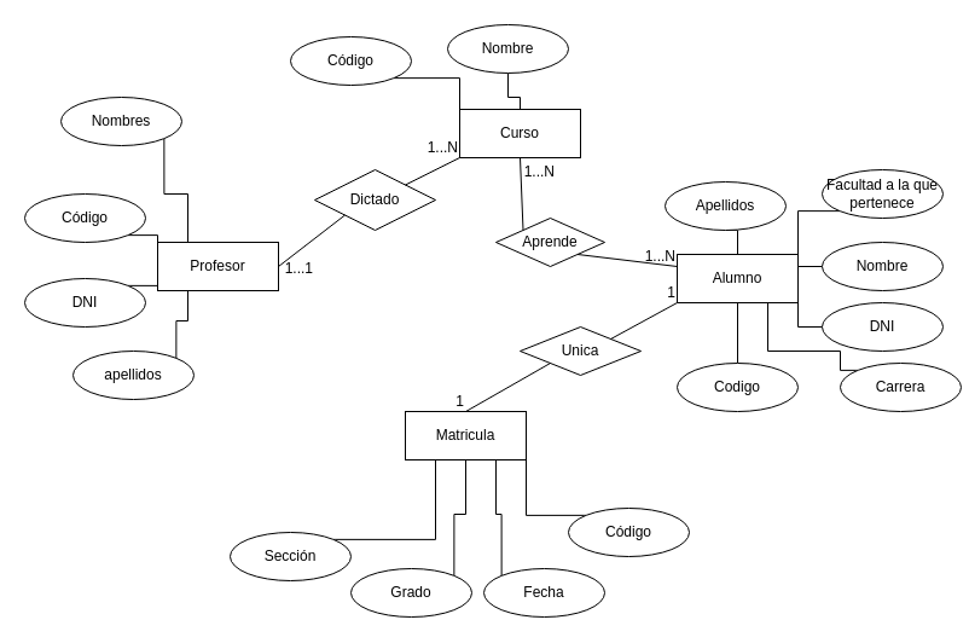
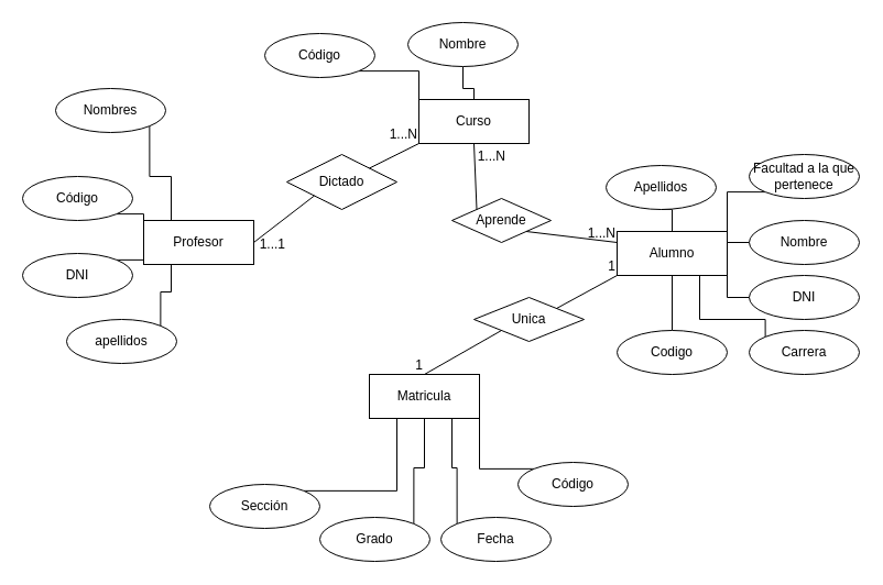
- <mxCell id="27" value="Carrera" style="ellipse;whiteSpace=wrap;html=1;align=center;" vertex="1" parent="1"><mxGeometry x="695" y="300" width="100" height="40" as="geometry" /></mxCell>
+ <mxCell id="27" value="Carrera" style="ellipse;whiteSpace=wrap;html=1;align=center;" vertex="1" parent="1"><mxGeometry x="680" y="300" width="100" height="40" as="geometry" /></mxCell>
